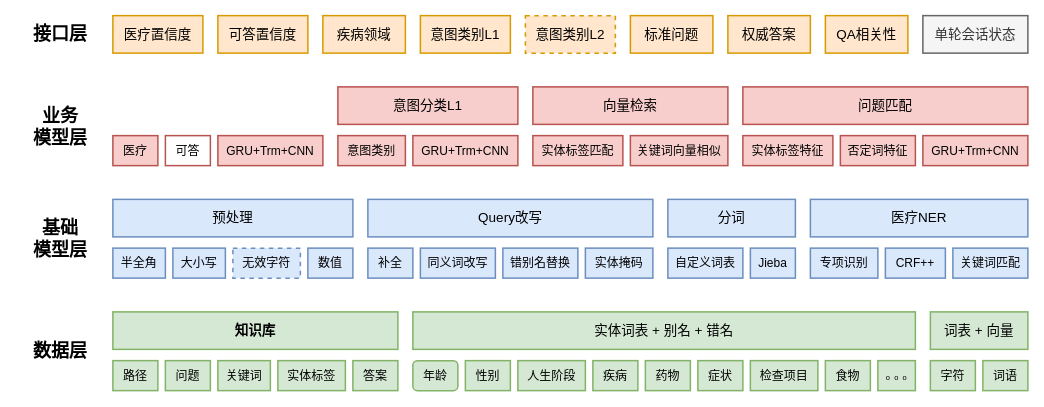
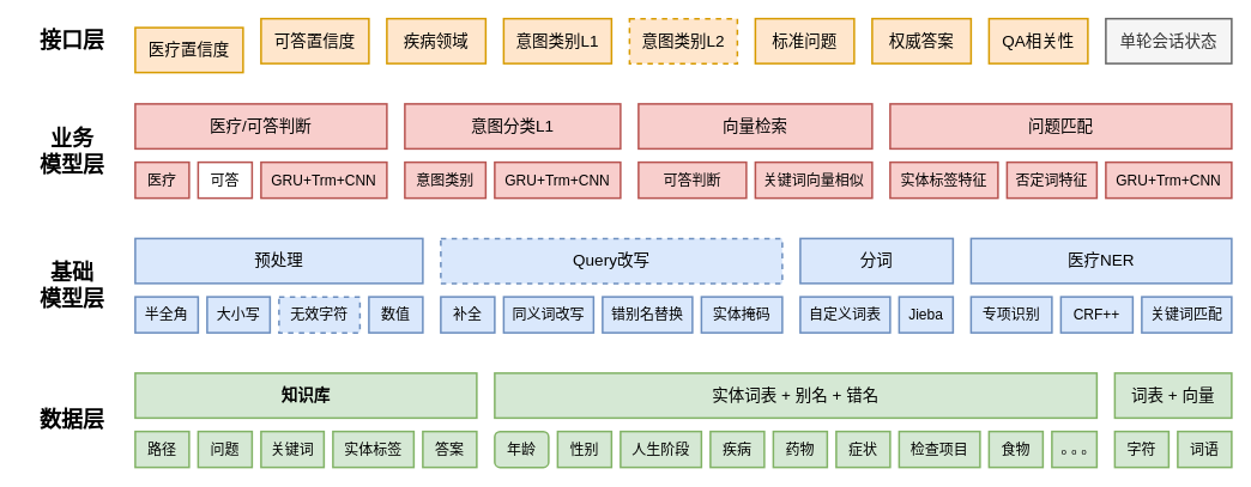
- <mxCell id="2" value="医疗置信度" style="rounded=0;whiteSpace=wrap;html=1;strokeWidth=2;fontSize=18;fillColor=#ffe6cc;strokeColor=#d79b00;fontFamily=Helvetica;" parent="1" vertex="1"><mxGeometry x="150" y="20" width="120" height="50" as="geometry" /></mxCell>
+ <mxCell id="2" value="医疗置信度" style="rounded=0;whiteSpace=wrap;html=1;strokeWidth=2;fontSize=18;fillColor=#ffe6cc;strokeColor=#d79b00;fontFamily=Helvetica;" parent="1" vertex="1"><mxGeometry x="150" y="30" width="120" height="50" as="geometry" /></mxCell>
+ <mxCell id="55" value="医疗/可答判断" style="rounded=0;whiteSpace=wrap;html=1;strokeWidth=2;fontSize=18;fillColor=#f8cecc;strokeColor=#b85450;fontFamily=Helvetica;" parent="54" vertex="1"><mxGeometry width="280" height="50" as="geometry" /></mxCell>
- <mxCell id="65" value="实体标签匹配" style="rounded=0;whiteSpace=wrap;html=1;strokeWidth=2;fontSize=16;fillColor=#f8cecc;strokeColor=#b85450;fontFamily=Helvetica;" parent="63" vertex="1"><mxGeometry y="65" width="120" height="40" as="geometry" /></mxCell>
+ <mxCell id="65" value="可答判断" style="rounded=0;whiteSpace=wrap;html=1;strokeWidth=2;fontSize=16;fillColor=#f8cecc;strokeColor=#b85450;fontFamily=Helvetica;" parent="63" vertex="1"><mxGeometry y="65" width="120" height="40" as="geometry" /></mxCell>
- <mxCell id="40" value="Query改写&lt;br style=&quot;font-size: 18px;&quot;&gt;" style="rounded=0;whiteSpace=wrap;html=1;strokeWidth=2;fontSize=18;fillColor=#dae8fc;strokeColor=#6c8ebf;fontFamily=Helvetica;" parent="39" vertex="1"><mxGeometry width="380" height="50" as="geometry" /></mxCell>
+ <mxCell id="40" value="Query改写&lt;br style=&quot;font-size: 18px;&quot;&gt;" style="rounded=0;whiteSpace=wrap;html=1;strokeWidth=2;fontSize=18;fillColor=#dae8fc;strokeColor=#6c8ebf;fontFamily=Helvetica;dashed=1;" parent="39" vertex="1"><mxGeometry width="380" height="50" as="geometry" /></mxCell>
